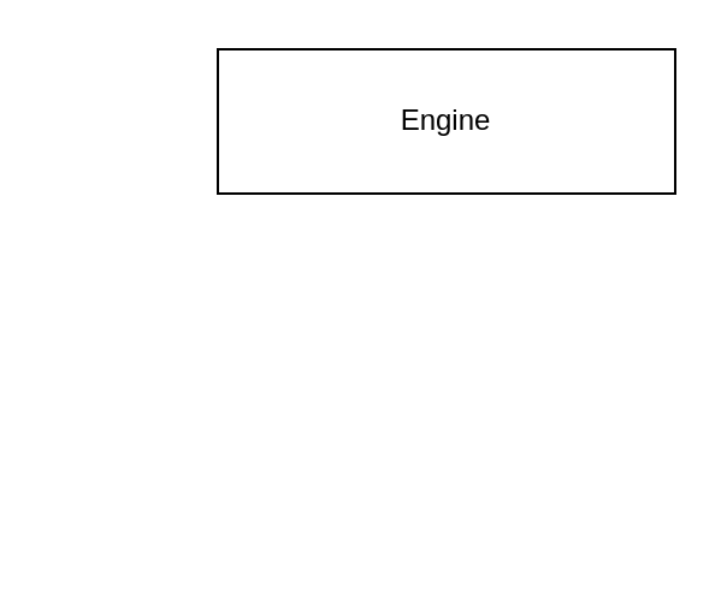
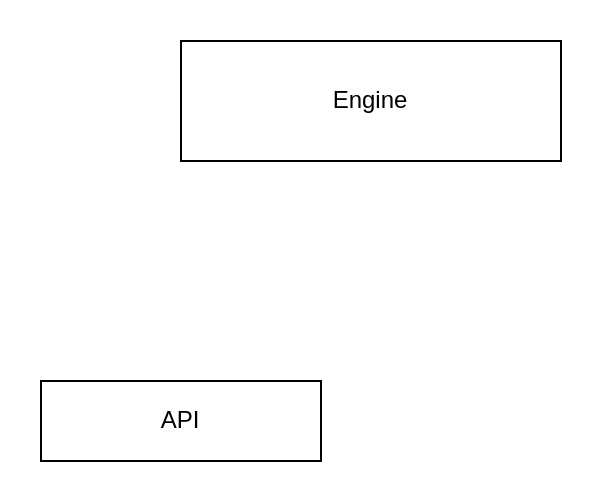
+ <mxCell id="3" value="API" style="rounded=0;whiteSpace=wrap;html=1;" vertex="1" parent="1"><mxGeometry x="20" y="190" width="140" height="40" as="geometry" /></mxCell>
